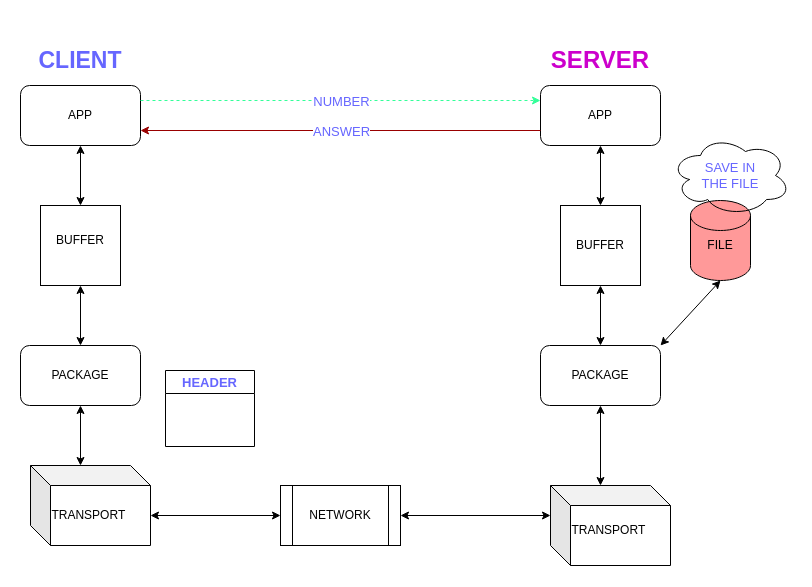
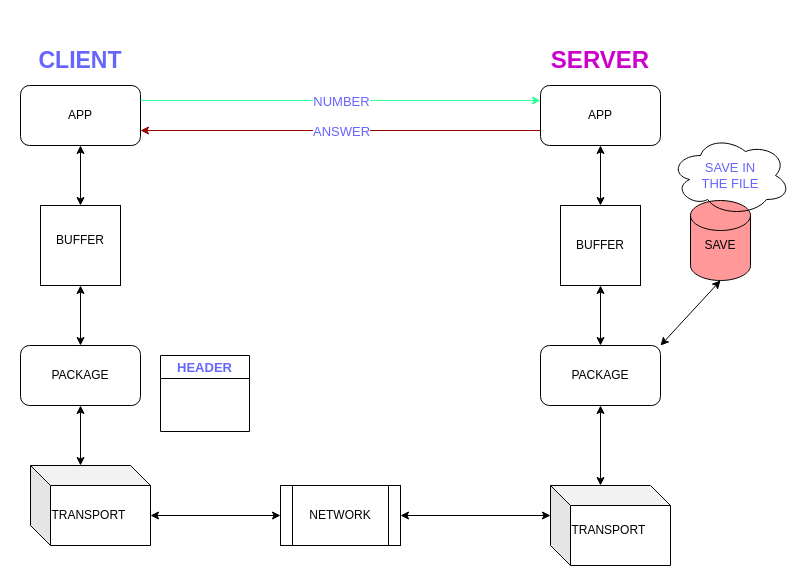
- <mxCell id="34" value="" style="endArrow=classic;html=1;fontSize=13;fontColor=#6666FF;exitX=1;exitY=1;exitDx=0;exitDy=0;entryX=0;entryY=1;entryDx=0;entryDy=0;strokeColor=#33FF99;dashed=1;" edge="1" parent="1" source="30" target="31"><mxGeometry relative="1" as="geometry"><mxPoint x="310" y="215" as="sourcePoint" /><mxPoint x="470" y="215" as="targetPoint" /></mxGeometry></mxCell>
+ <mxCell id="34" value="" style="endArrow=classic;html=1;fontSize=13;fontColor=#6666FF;exitX=1;exitY=1;exitDx=0;exitDy=0;entryX=0;entryY=1;entryDx=0;entryDy=0;strokeColor=#33FF99;" edge="1" parent="1" source="30" target="31"><mxGeometry relative="1" as="geometry"><mxPoint x="310" y="215" as="sourcePoint" /><mxPoint x="470" y="215" as="targetPoint" /></mxGeometry></mxCell>
- <mxCell id="29" value="FILE" style="text;html=1;strokeColor=none;fillColor=none;align=center;verticalAlign=middle;whiteSpace=wrap;rounded=0;" vertex="1" parent="1"><mxGeometry x="690" y="230" width="60" height="30" as="geometry" /></mxCell>
+ <mxCell id="29" value="SAVE" style="text;html=1;strokeColor=none;fillColor=none;align=center;verticalAlign=middle;whiteSpace=wrap;rounded=0;" vertex="1" parent="1"><mxGeometry x="690" y="230" width="60" height="30" as="geometry" /></mxCell>
- <mxCell id="32" value="HEADER" style="swimlane;fontSize=13;fontColor=#6666FF;fillColor=none;" vertex="1" parent="1"><mxGeometry x="165" y="370" width="89" height="76" as="geometry"><mxRectangle x="230" y="420" width="90" height="23" as="alternateBounds" /></mxGeometry></mxCell>
+ <mxCell id="32" value="HEADER" style="swimlane;fontSize=13;fontColor=#6666FF;fillColor=none;" vertex="1" parent="1"><mxGeometry x="160" y="355" width="89" height="76" as="geometry"><mxRectangle x="230" y="420" width="90" height="23" as="alternateBounds" /></mxGeometry></mxCell>
